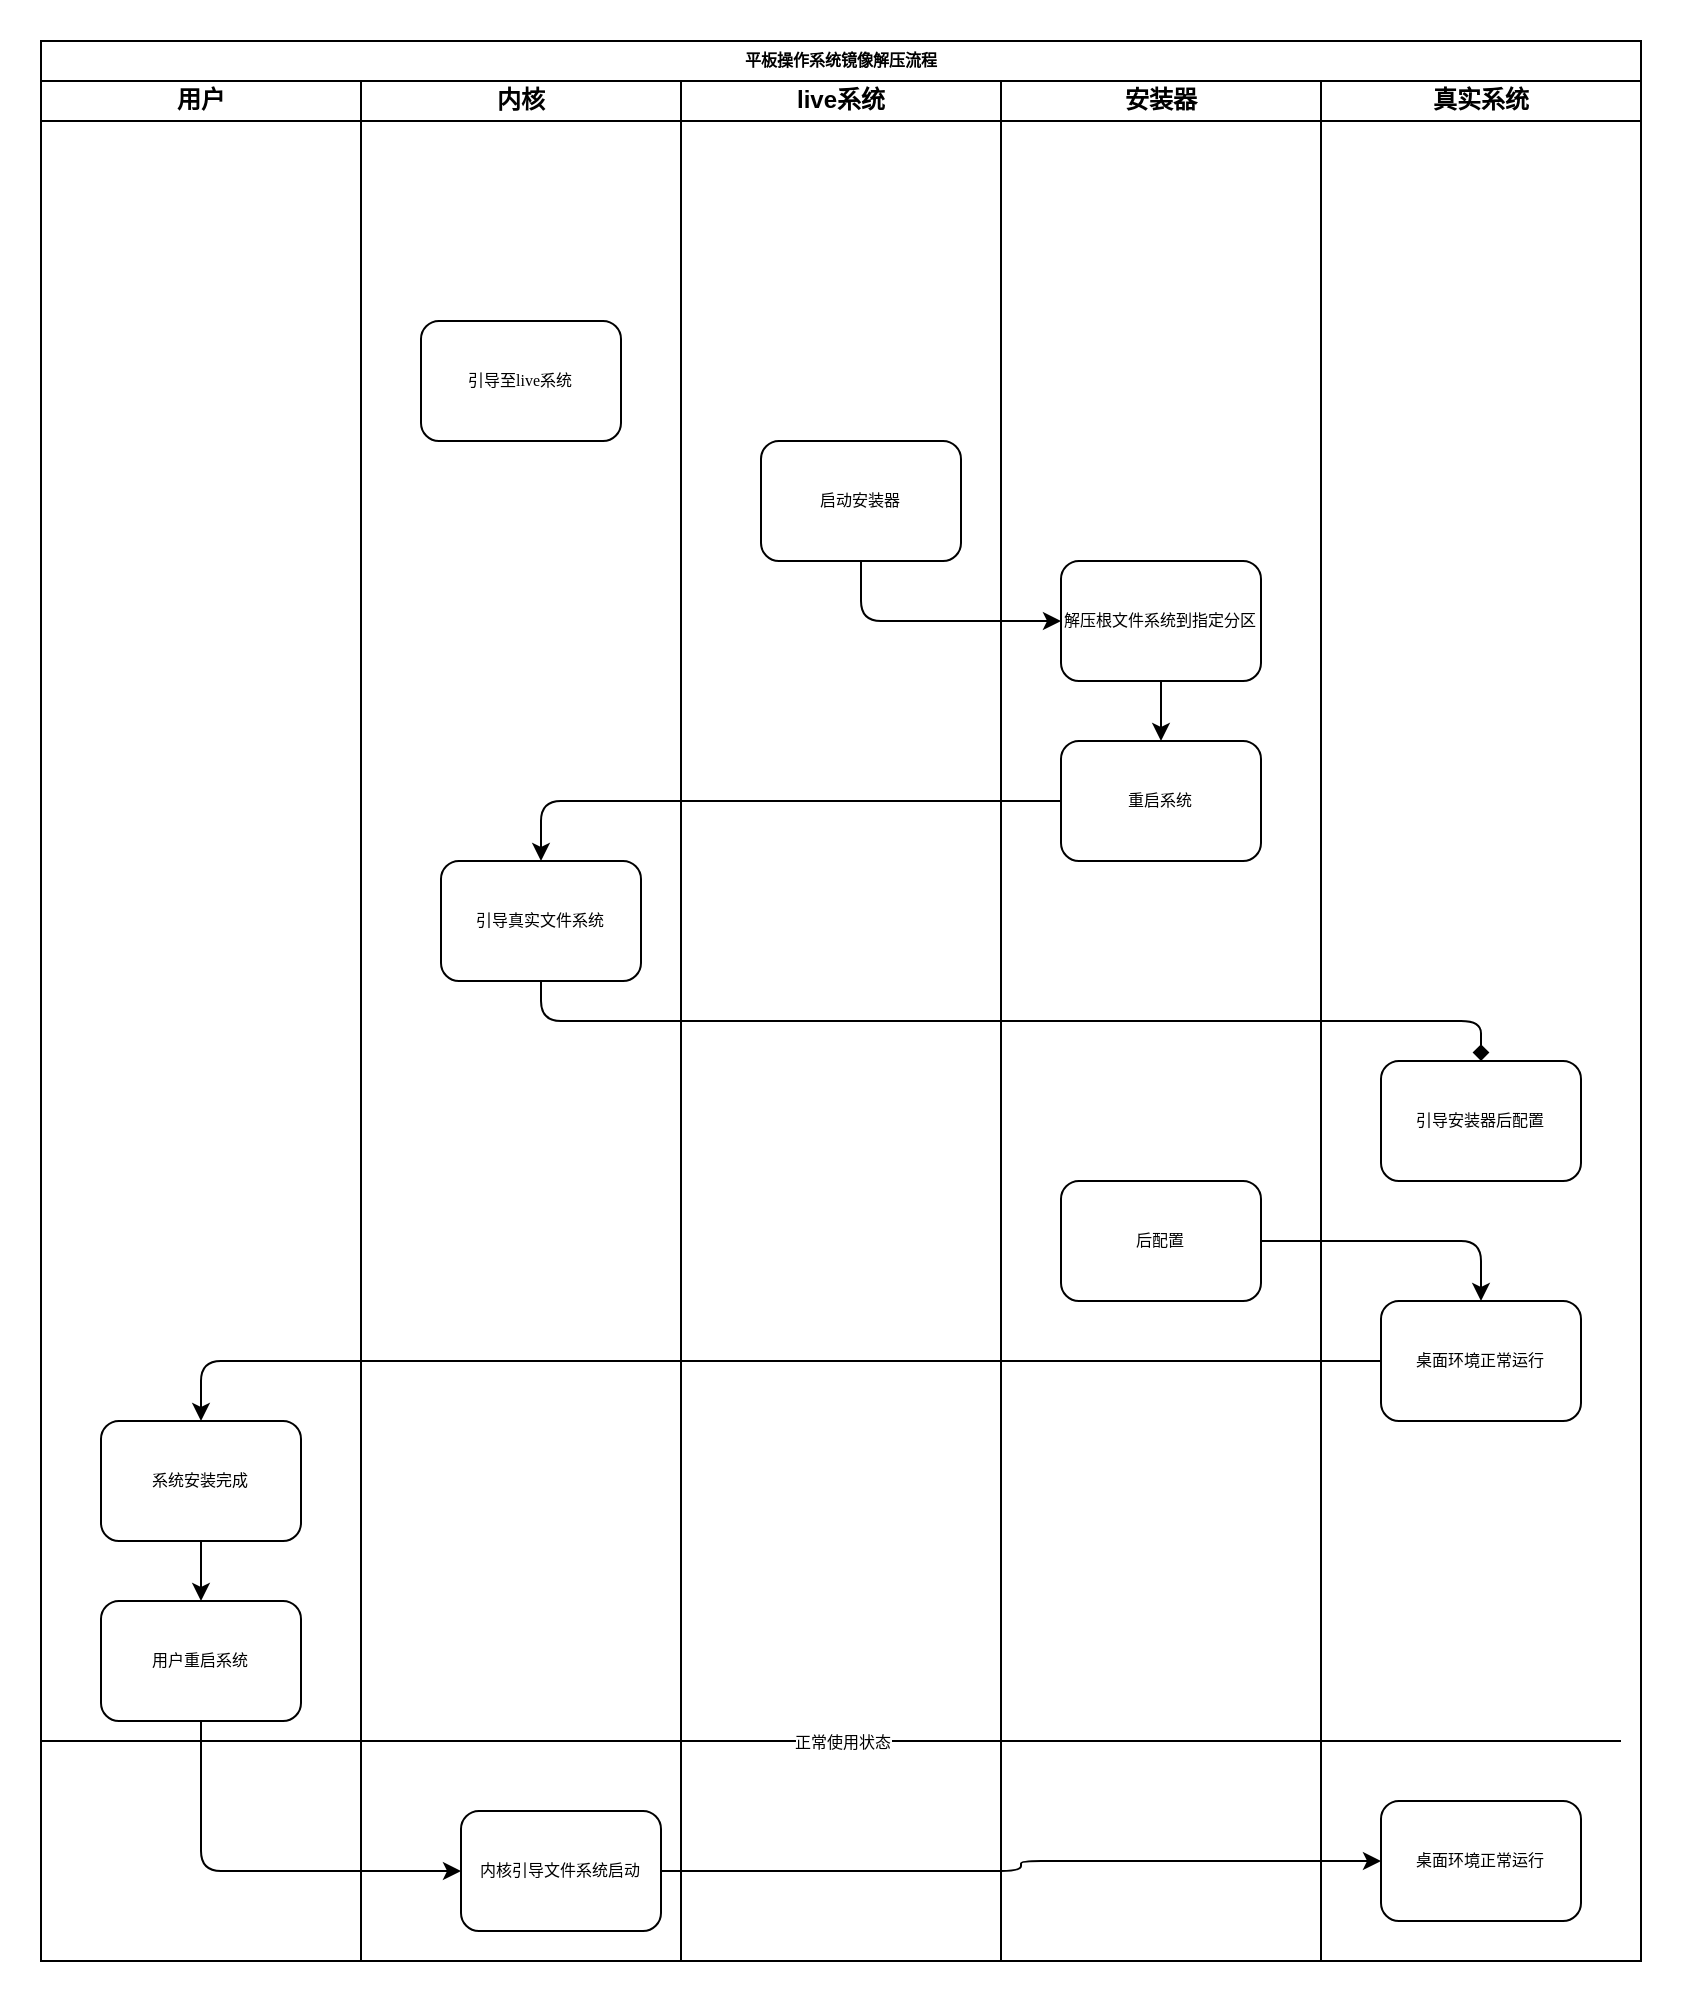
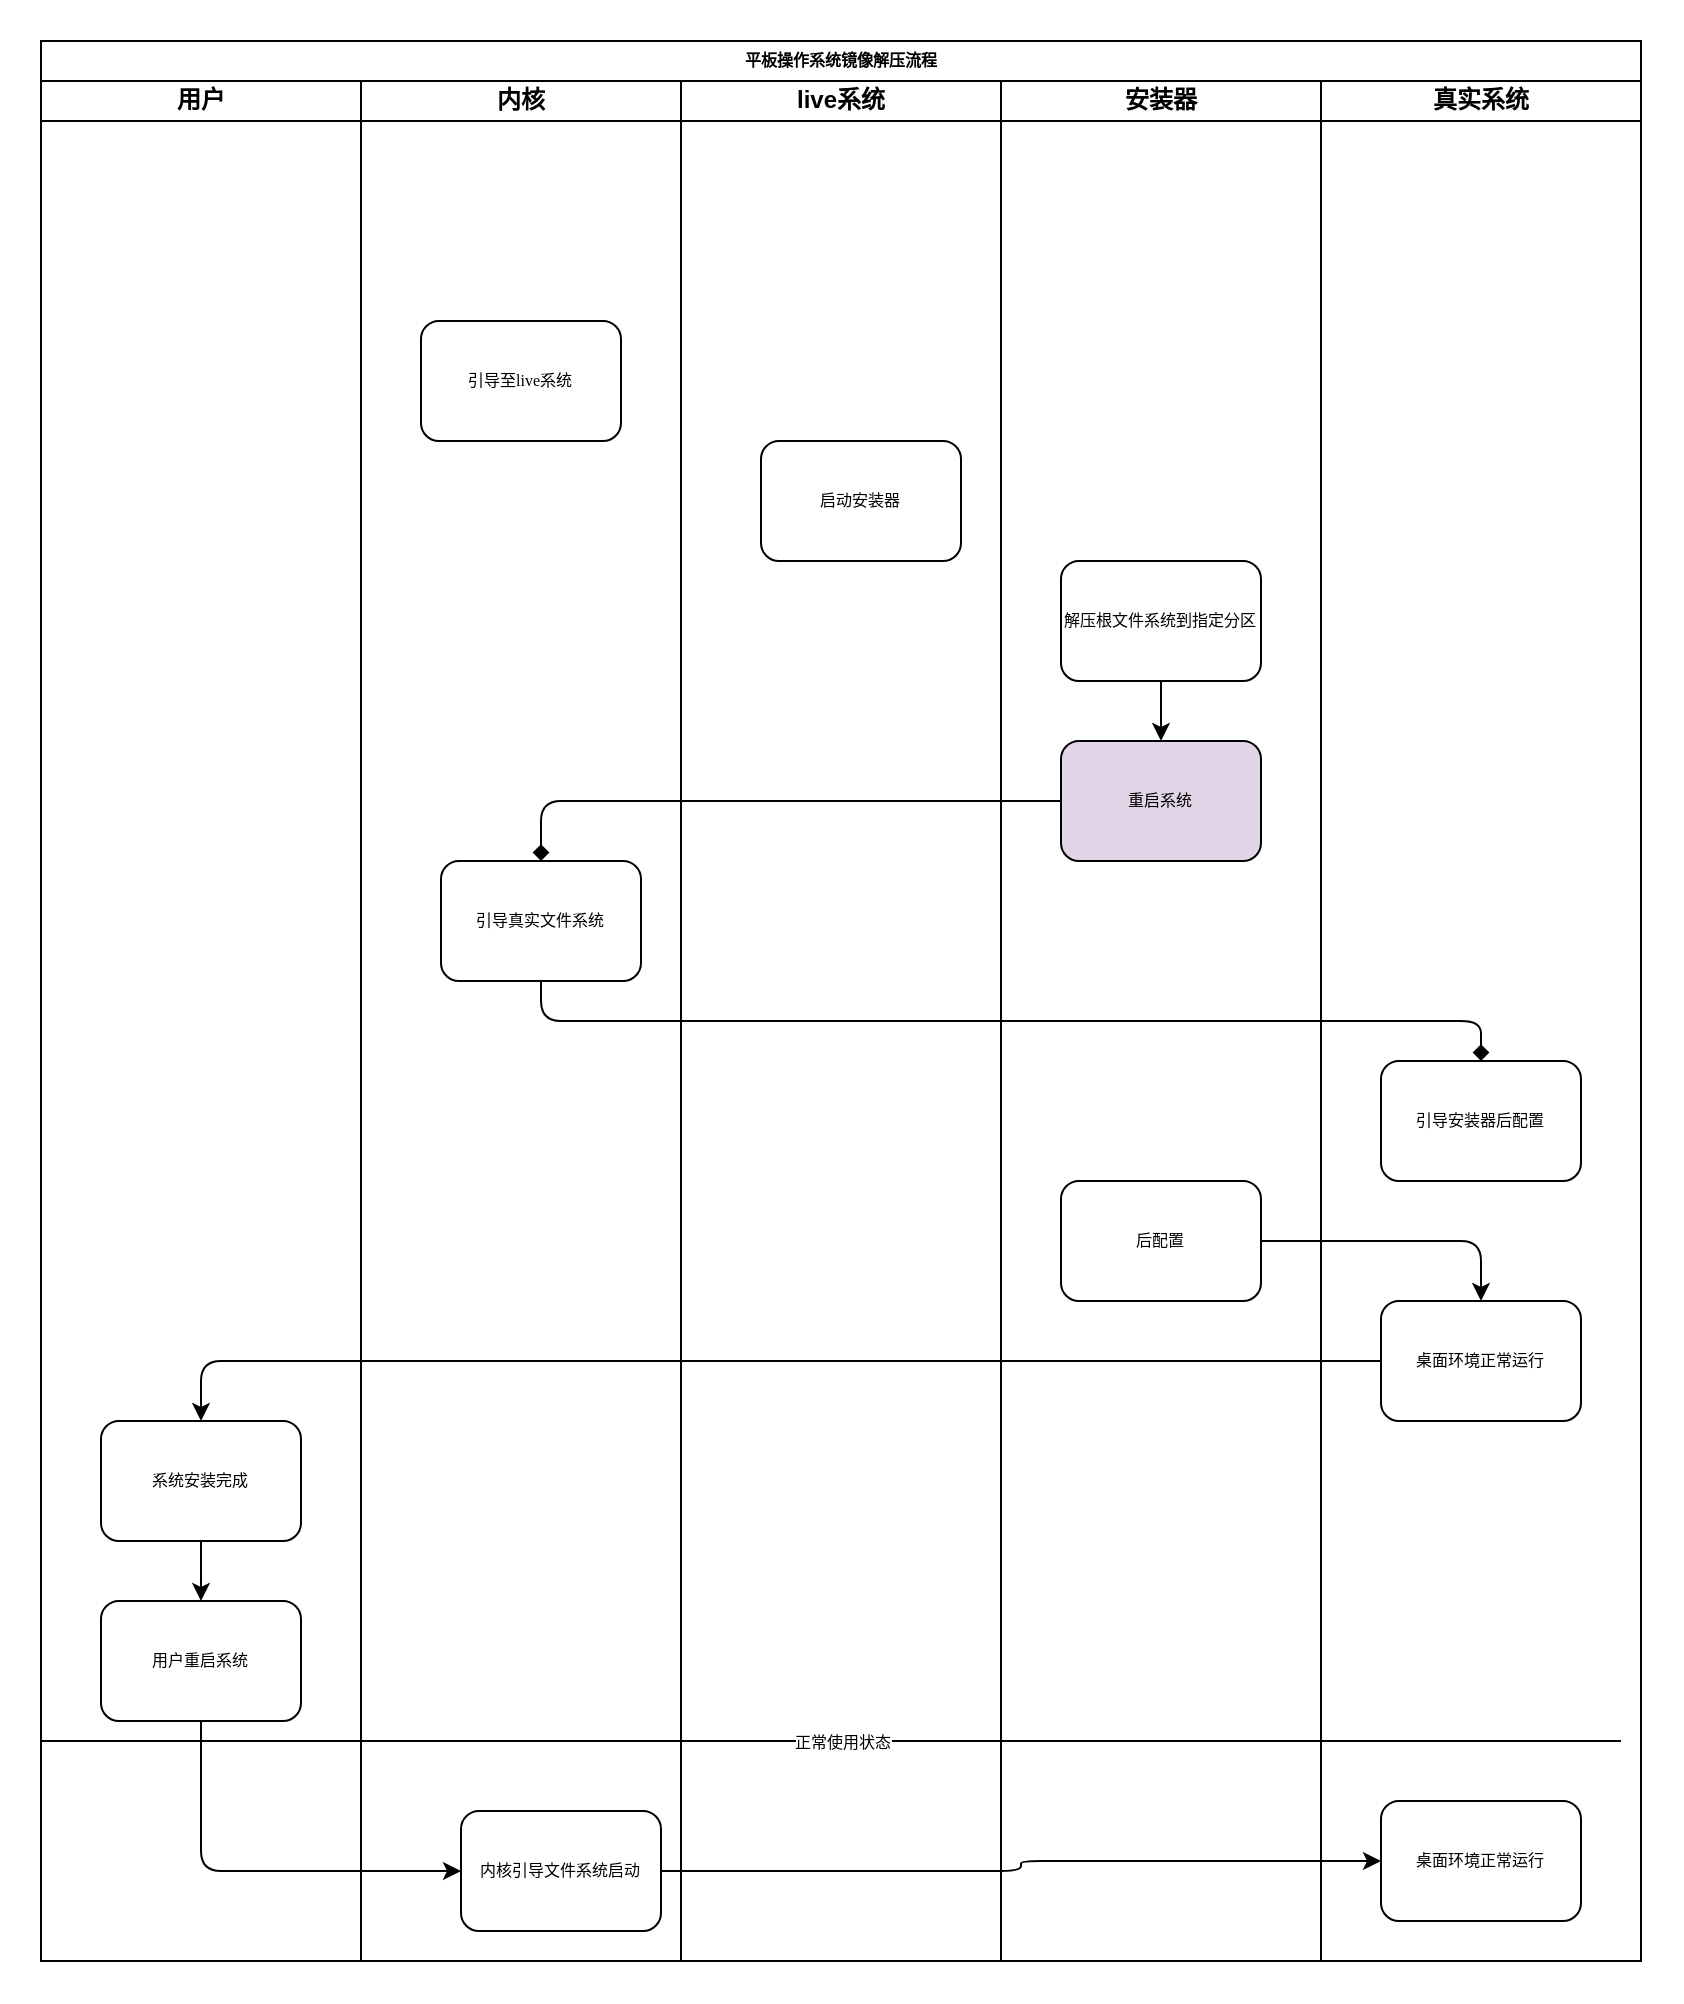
- <mxCell id="25" style="edgeStyle=orthogonalEdgeStyle;rounded=1;orthogonalLoop=1;jettySize=auto;html=1;entryX=0;entryY=0.5;entryDx=0;entryDy=0;fontFamily=Verdana;fontSize=8;exitX=0.5;exitY=1;exitDx=0;exitDy=0;" edge="1" parent="2" source="12" target="15"><mxGeometry relative="1" as="geometry" /></mxCell>
- <mxCell id="16" value="重启系统" style="rounded=1;whiteSpace=wrap;html=1;shadow=0;fontFamily=Verdana;fontSize=8;strokeWidth=1;" vertex="1" parent="13"><mxGeometry x="30" y="330" width="100" height="60" as="geometry" /></mxCell>
+ <mxCell id="16" value="重启系统" style="rounded=1;whiteSpace=wrap;html=1;shadow=0;fontFamily=Verdana;fontSize=8;strokeWidth=1;fillColor=#e1d5e7;" vertex="1" parent="13"><mxGeometry x="30" y="330" width="100" height="60" as="geometry" /></mxCell>
- <mxCell id="22" style="edgeStyle=orthogonalEdgeStyle;rounded=1;orthogonalLoop=1;jettySize=auto;html=1;entryX=0.5;entryY=0;entryDx=0;entryDy=0;fontFamily=Verdana;fontSize=8;" edge="1" parent="2" source="16" target="9"><mxGeometry relative="1" as="geometry" /></mxCell>
+ <mxCell id="22" style="edgeStyle=orthogonalEdgeStyle;rounded=1;orthogonalLoop=1;jettySize=auto;html=1;entryX=0.5;entryY=0;entryDx=0;entryDy=0;fontFamily=Verdana;fontSize=8;endArrow=diamond;" edge="1" parent="2" source="16" target="9"><mxGeometry relative="1" as="geometry" /></mxCell>
